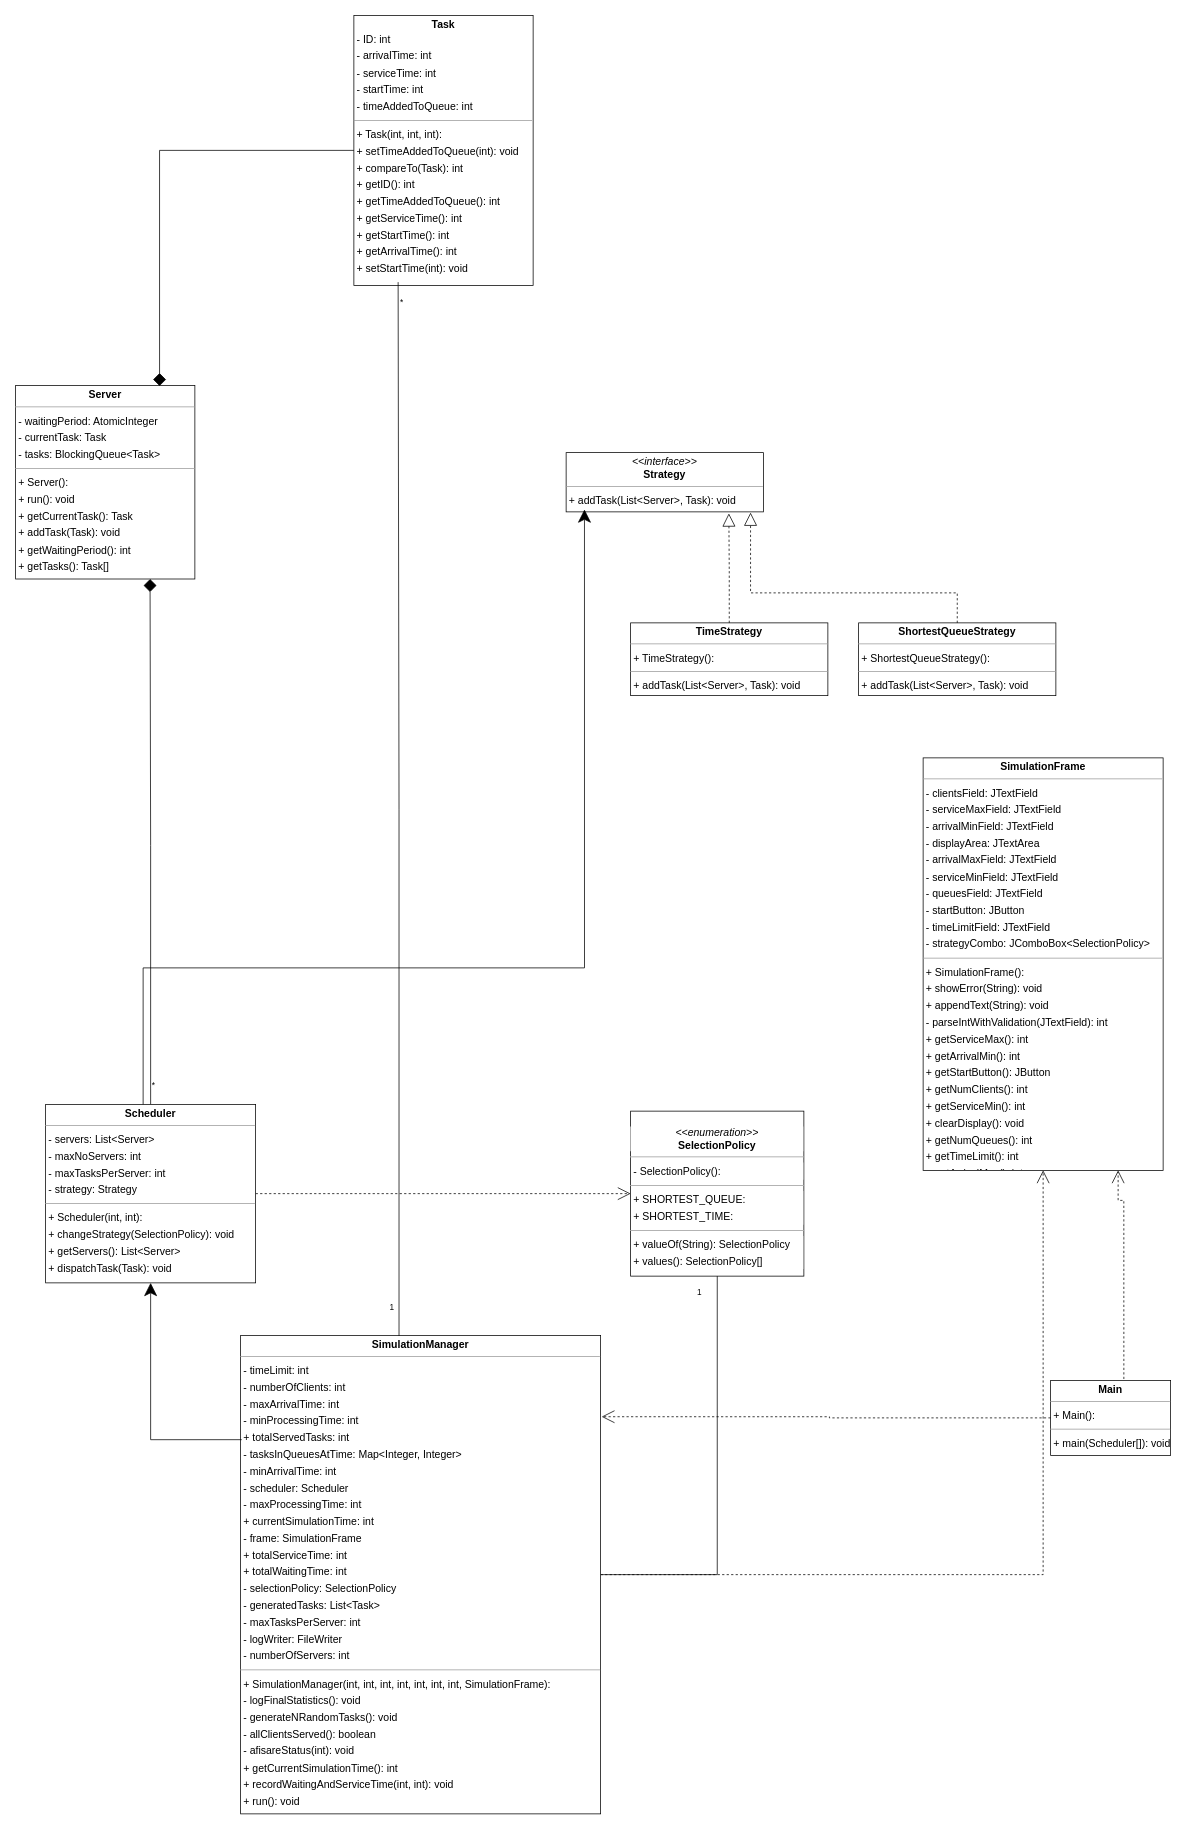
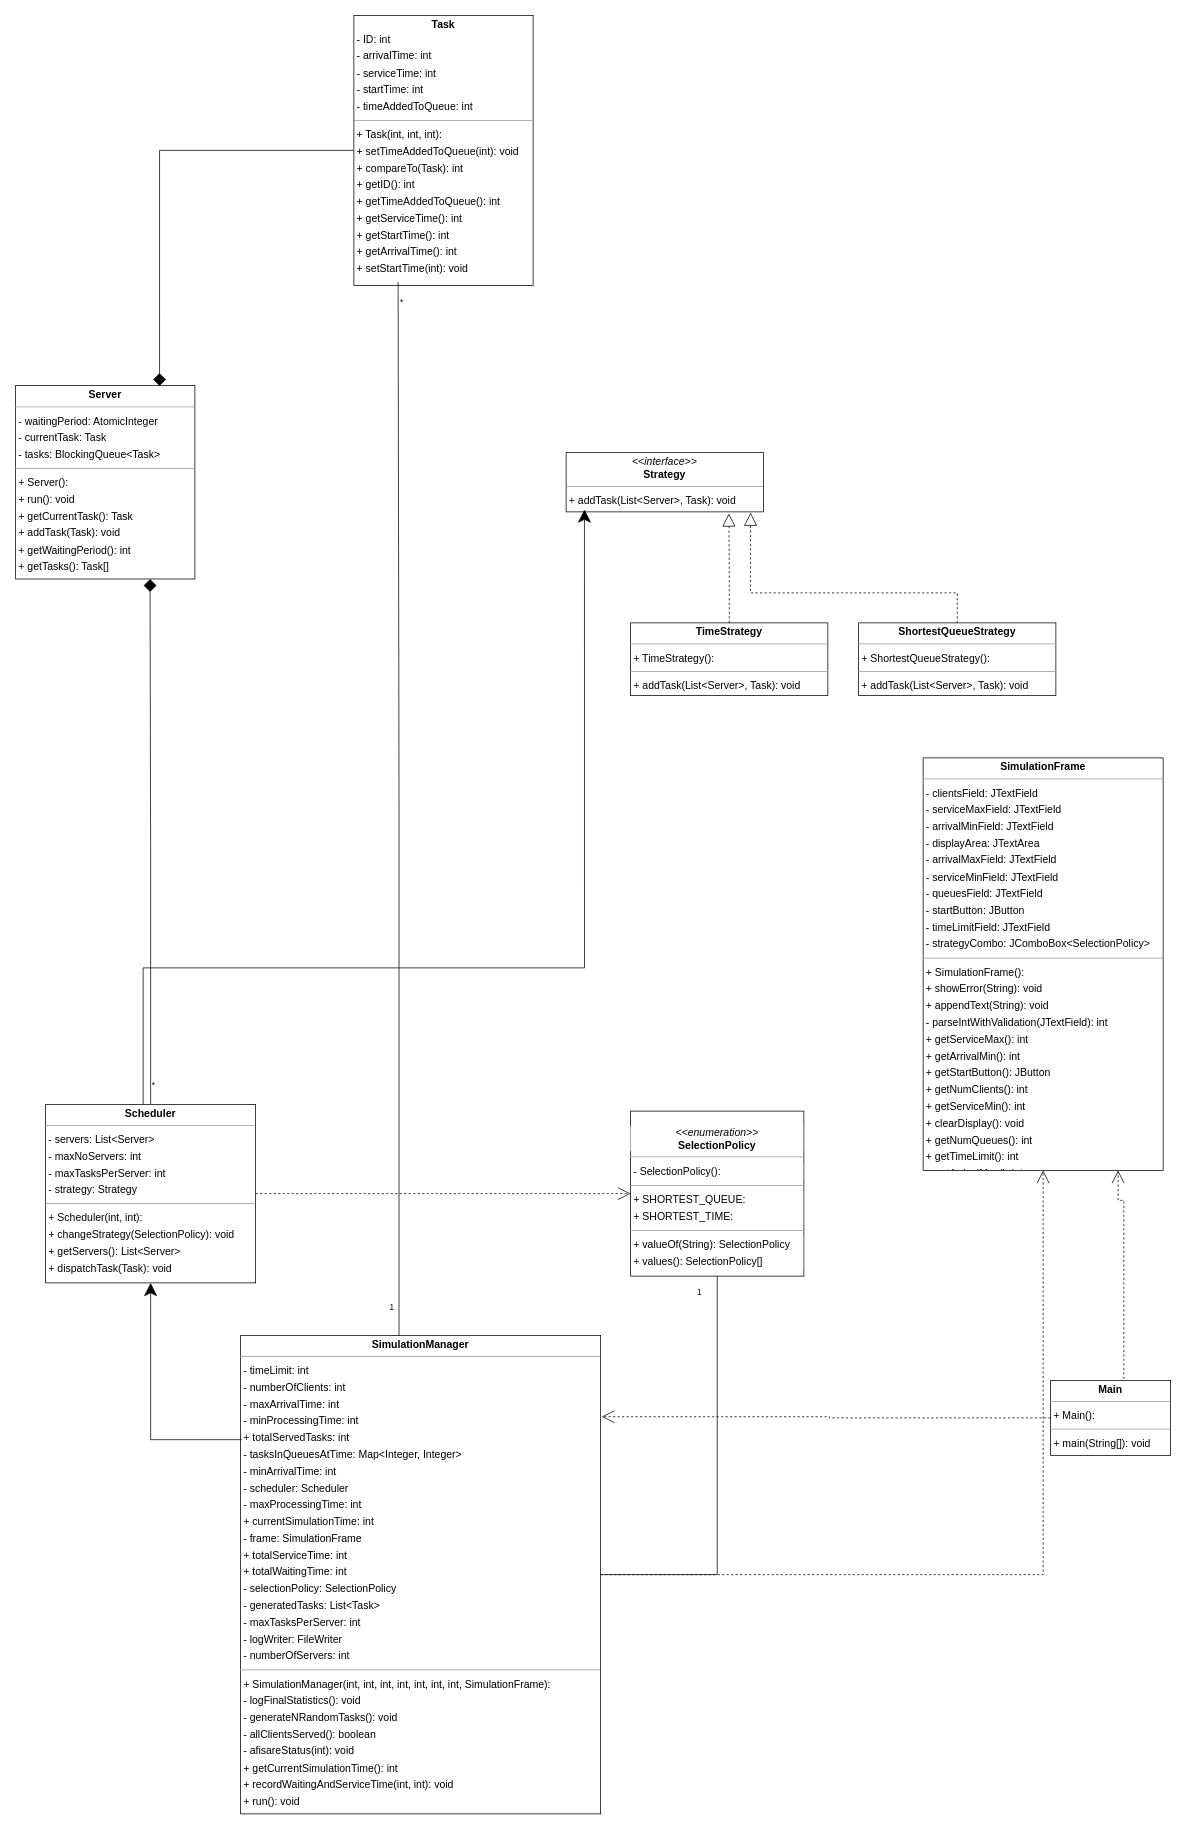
- <mxCell id="2" value="&lt;p style=&quot;margin:0px;margin-top:4px;text-align:center;&quot;&gt;&lt;b&gt;Main&lt;/b&gt;&lt;/p&gt;&lt;hr size=&quot;1&quot;/&gt;&lt;p style=&quot;margin:0 0 0 4px;line-height:1.6;&quot;&gt;+ Main(): &lt;/p&gt;&lt;hr size=&quot;1&quot;/&gt;&lt;p style=&quot;margin:0 0 0 4px;line-height:1.6;&quot;&gt;+ main(Scheduler[]): void&lt;/p&gt;" style="verticalAlign=top;align=left;overflow=fill;fontSize=14;fontFamily=Helvetica;html=1;rounded=0;shadow=0;comic=0;labelBackgroundColor=none;strokeWidth=1;" parent="1" vertex="1"><mxGeometry x="1400" y="1840" width="160" height="100" as="geometry" /></mxCell>
+ <mxCell id="2" value="&lt;p style=&quot;margin:0px;margin-top:4px;text-align:center;&quot;&gt;&lt;b&gt;Main&lt;/b&gt;&lt;/p&gt;&lt;hr size=&quot;1&quot;/&gt;&lt;p style=&quot;margin:0 0 0 4px;line-height:1.6;&quot;&gt;+ Main(): &lt;/p&gt;&lt;hr size=&quot;1&quot;/&gt;&lt;p style=&quot;margin:0 0 0 4px;line-height:1.6;&quot;&gt;+ main(String[]): void&lt;/p&gt;" style="verticalAlign=top;align=left;overflow=fill;fontSize=14;fontFamily=Helvetica;html=1;rounded=0;shadow=0;comic=0;labelBackgroundColor=none;strokeWidth=1;" parent="1" vertex="1"><mxGeometry x="1400" y="1840" width="160" height="100" as="geometry" /></mxCell>
